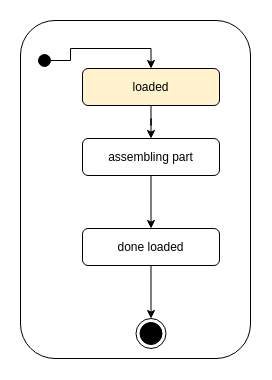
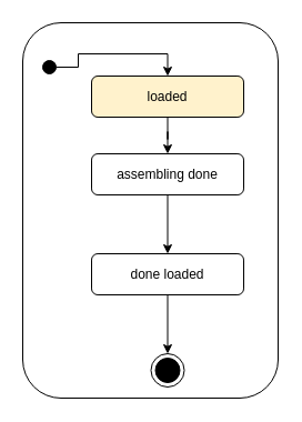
- <mxCell id="9" value="assembling part" style="rounded=1;whiteSpace=wrap;html=1;" vertex="1" parent="1"><mxGeometry x="82" y="138" width="137" height="37" as="geometry" /></mxCell>
+ <mxCell id="9" value="assembling done" style="rounded=1;whiteSpace=wrap;html=1;" vertex="1" parent="1"><mxGeometry x="82" y="138" width="137" height="37" as="geometry" /></mxCell>
